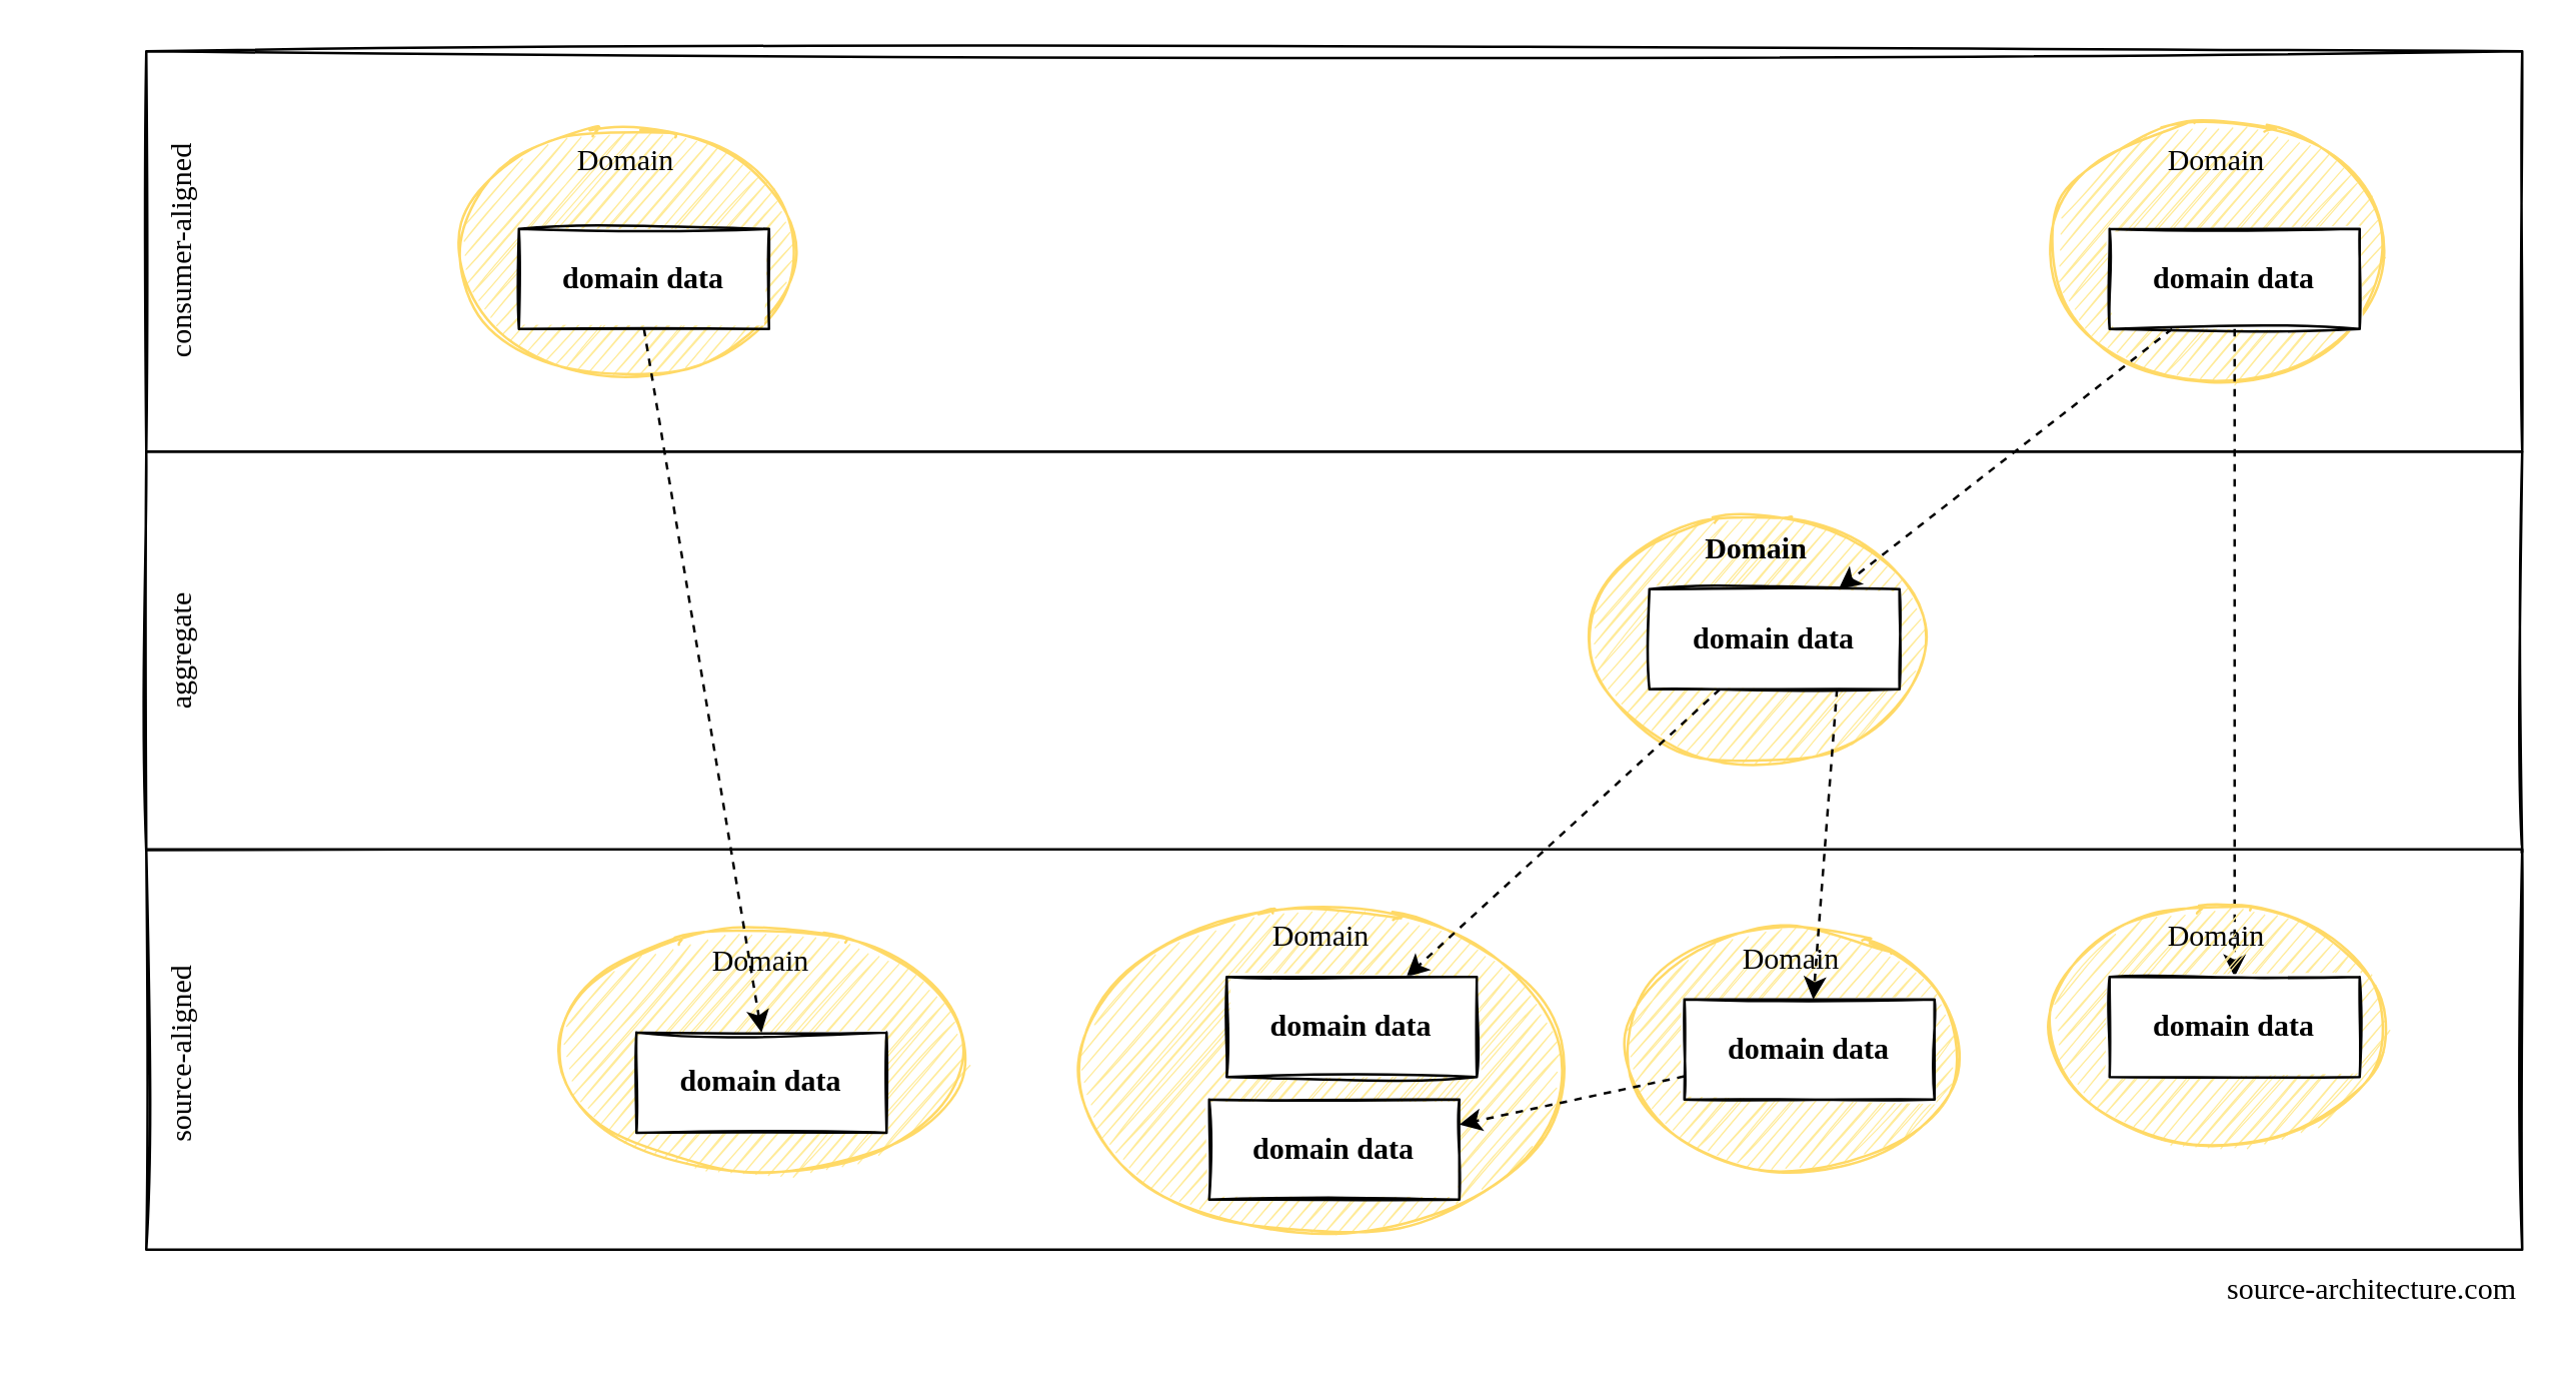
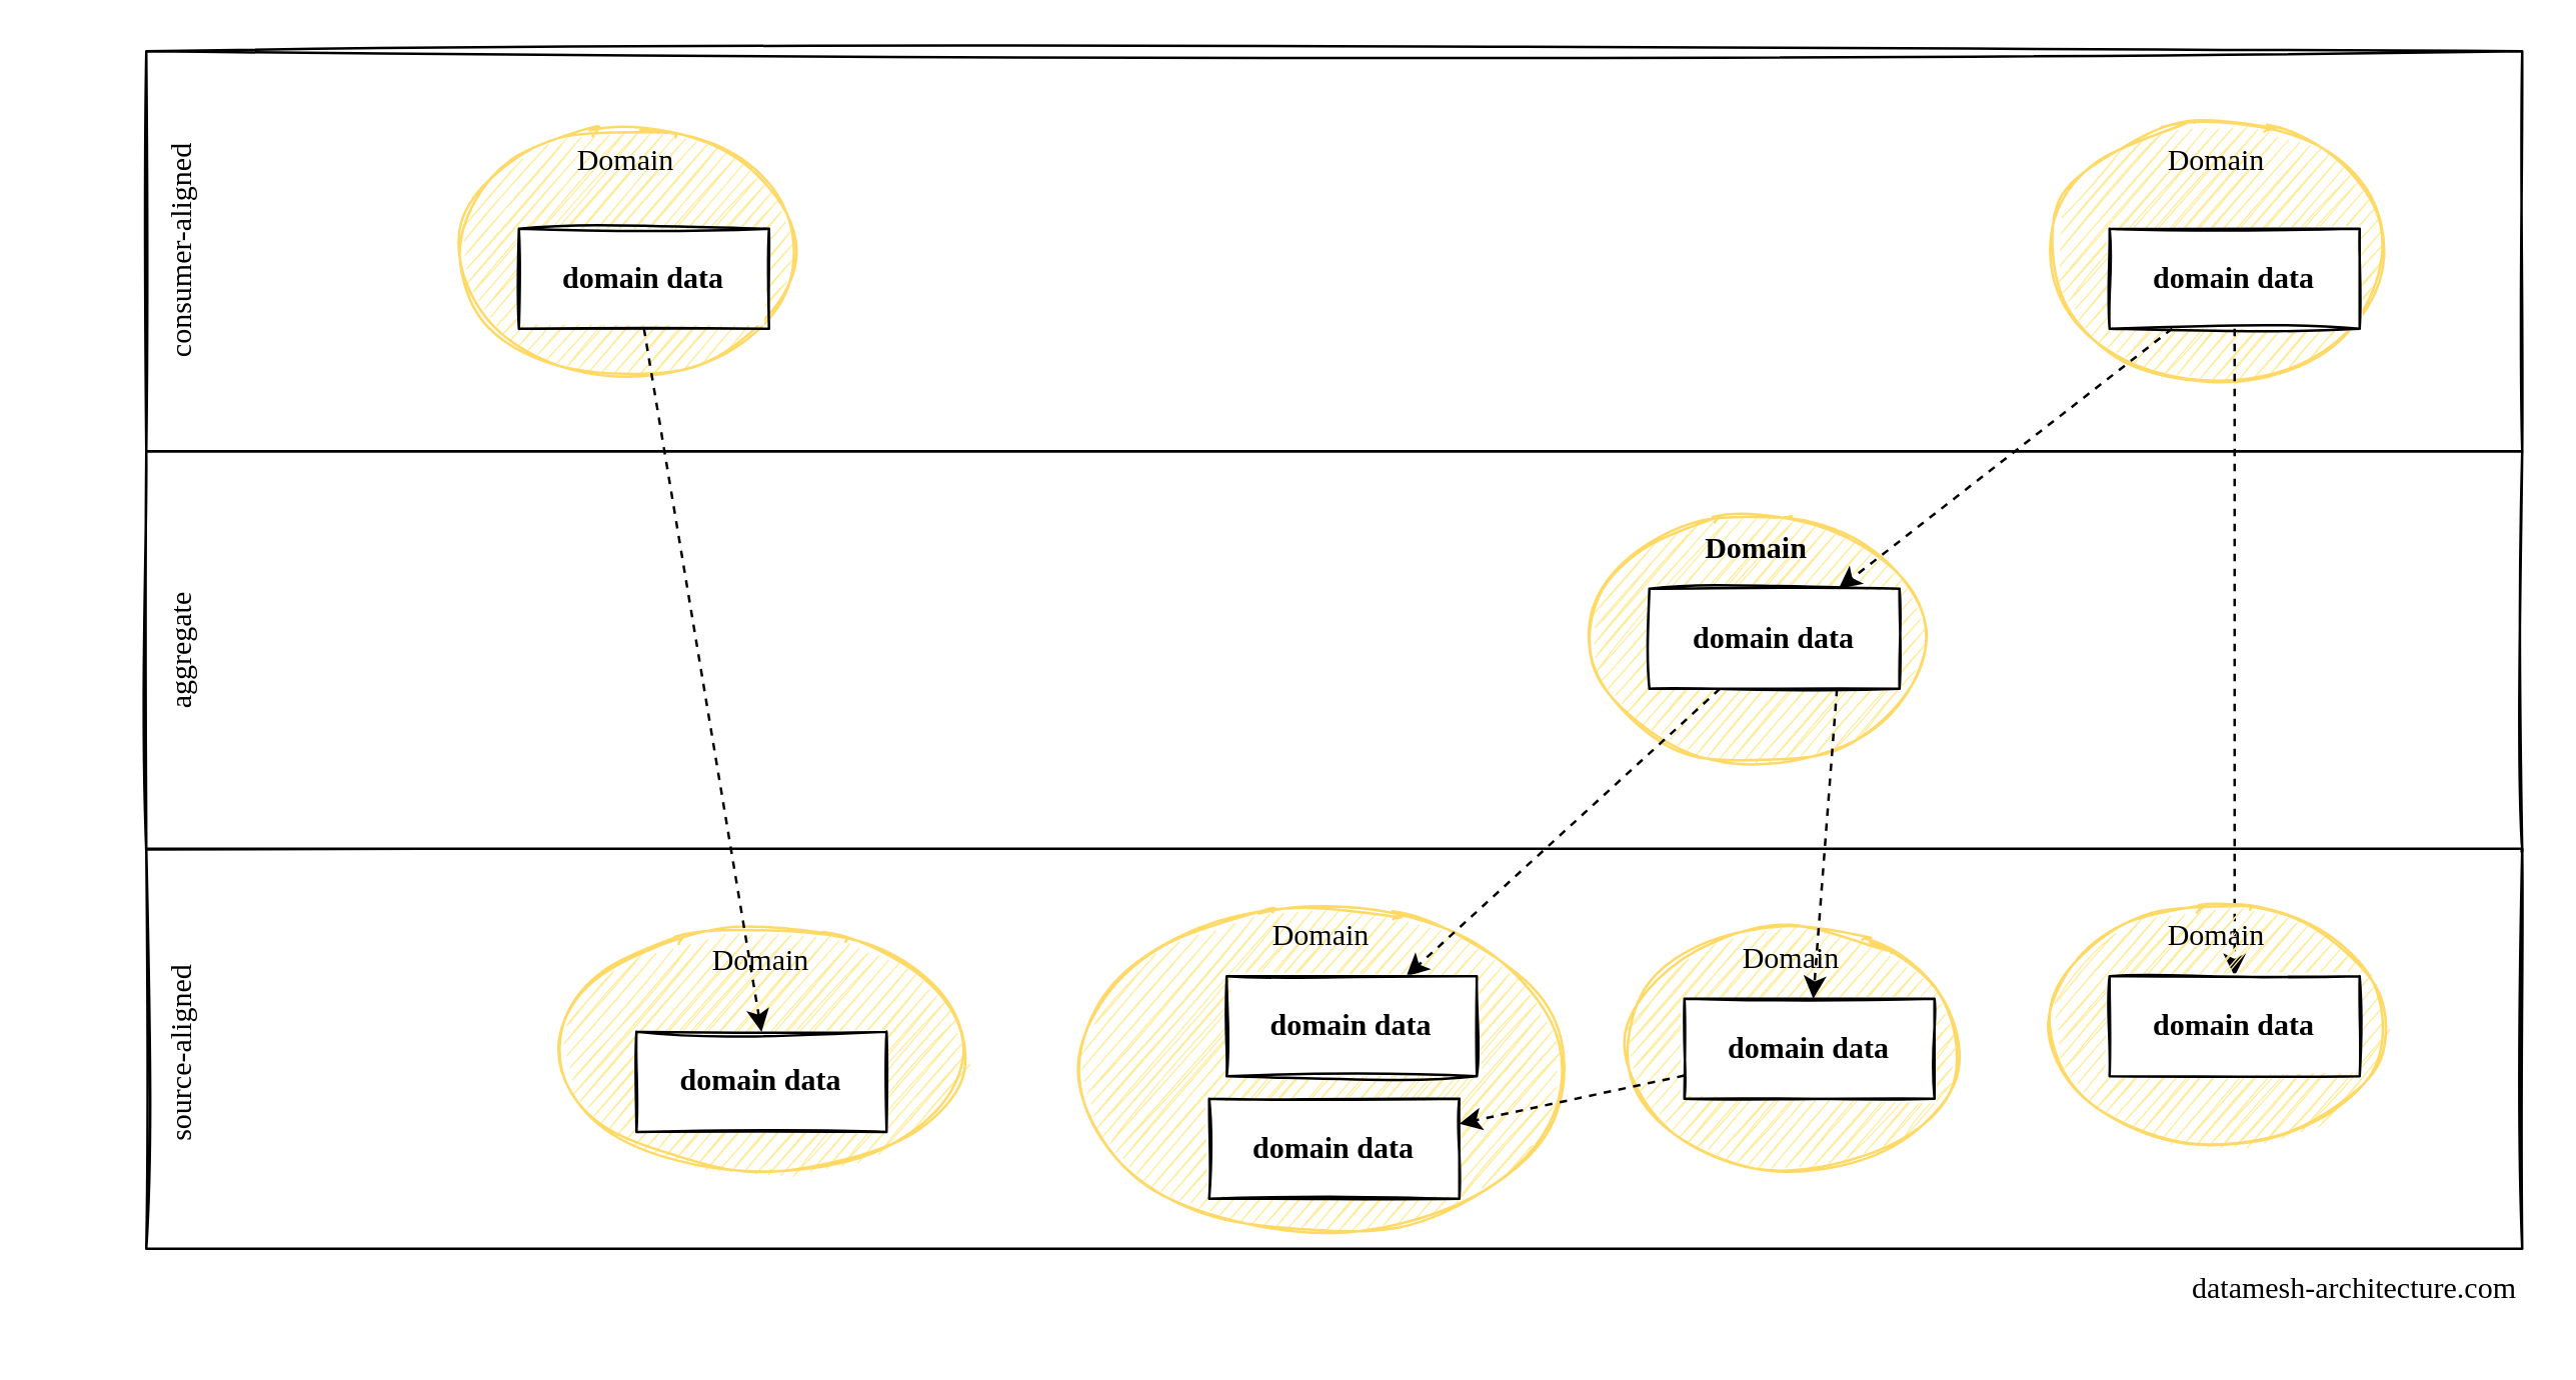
- <mxCell id="23" value="source-architecture.com" style="text;html=1;strokeColor=none;fillColor=none;align=right;verticalAlign=middle;whiteSpace=wrap;rounded=0;sketch=1;fillStyle=hachure;fontFamily=Architects Daughter;fontSource=https%3A%2F%2Ffonts.googleapis.com%2Fcss%3Ffamily%3DArchitects%2BDaughter;fontSize=12;fontColor=#000000;" parent="1" vertex="1"><mxGeometry x="738" y="500" width="270" height="30" as="geometry" /></mxCell>
+ <mxCell id="23" value="datamesh-architecture.com" style="text;html=1;strokeColor=none;fillColor=none;align=right;verticalAlign=middle;whiteSpace=wrap;rounded=0;sketch=1;fillStyle=hachure;fontFamily=Architects Daughter;fontSource=https%3A%2F%2Ffonts.googleapis.com%2Fcss%3Ffamily%3DArchitects%2BDaughter;fontSize=12;fontColor=#000000;" parent="1" vertex="1"><mxGeometry x="738" y="500" width="270" height="30" as="geometry" /></mxCell>
